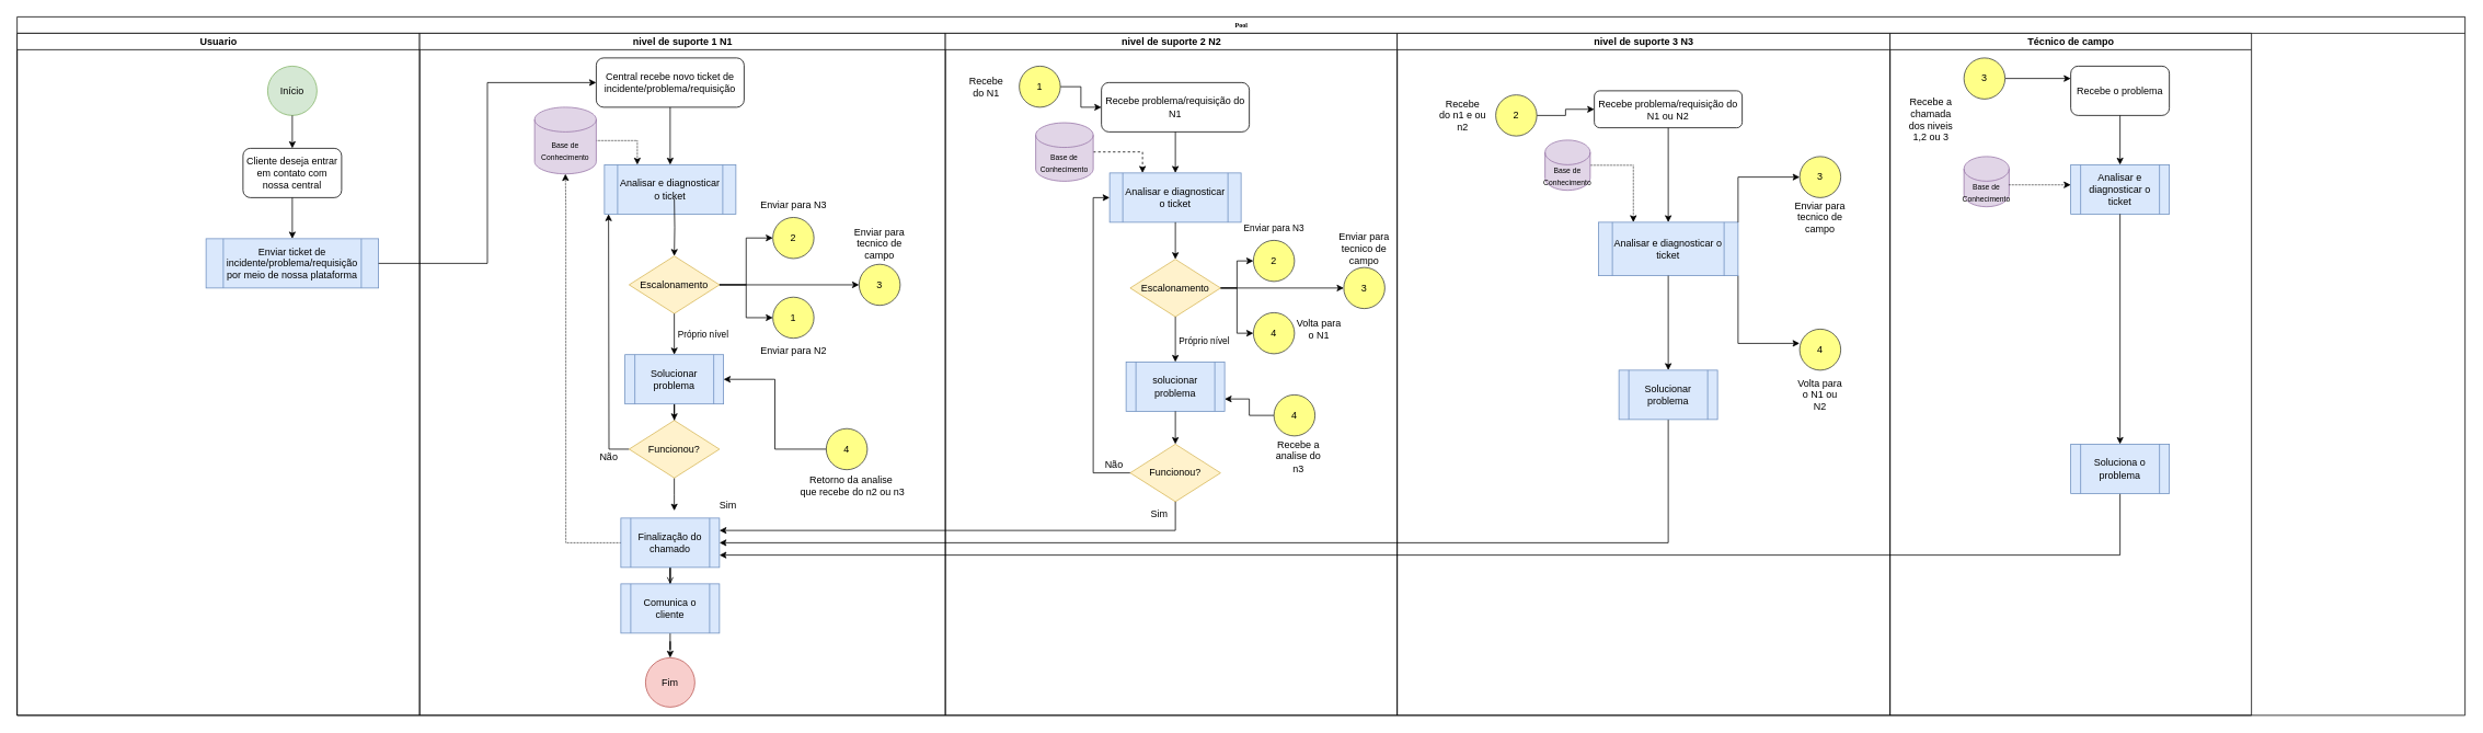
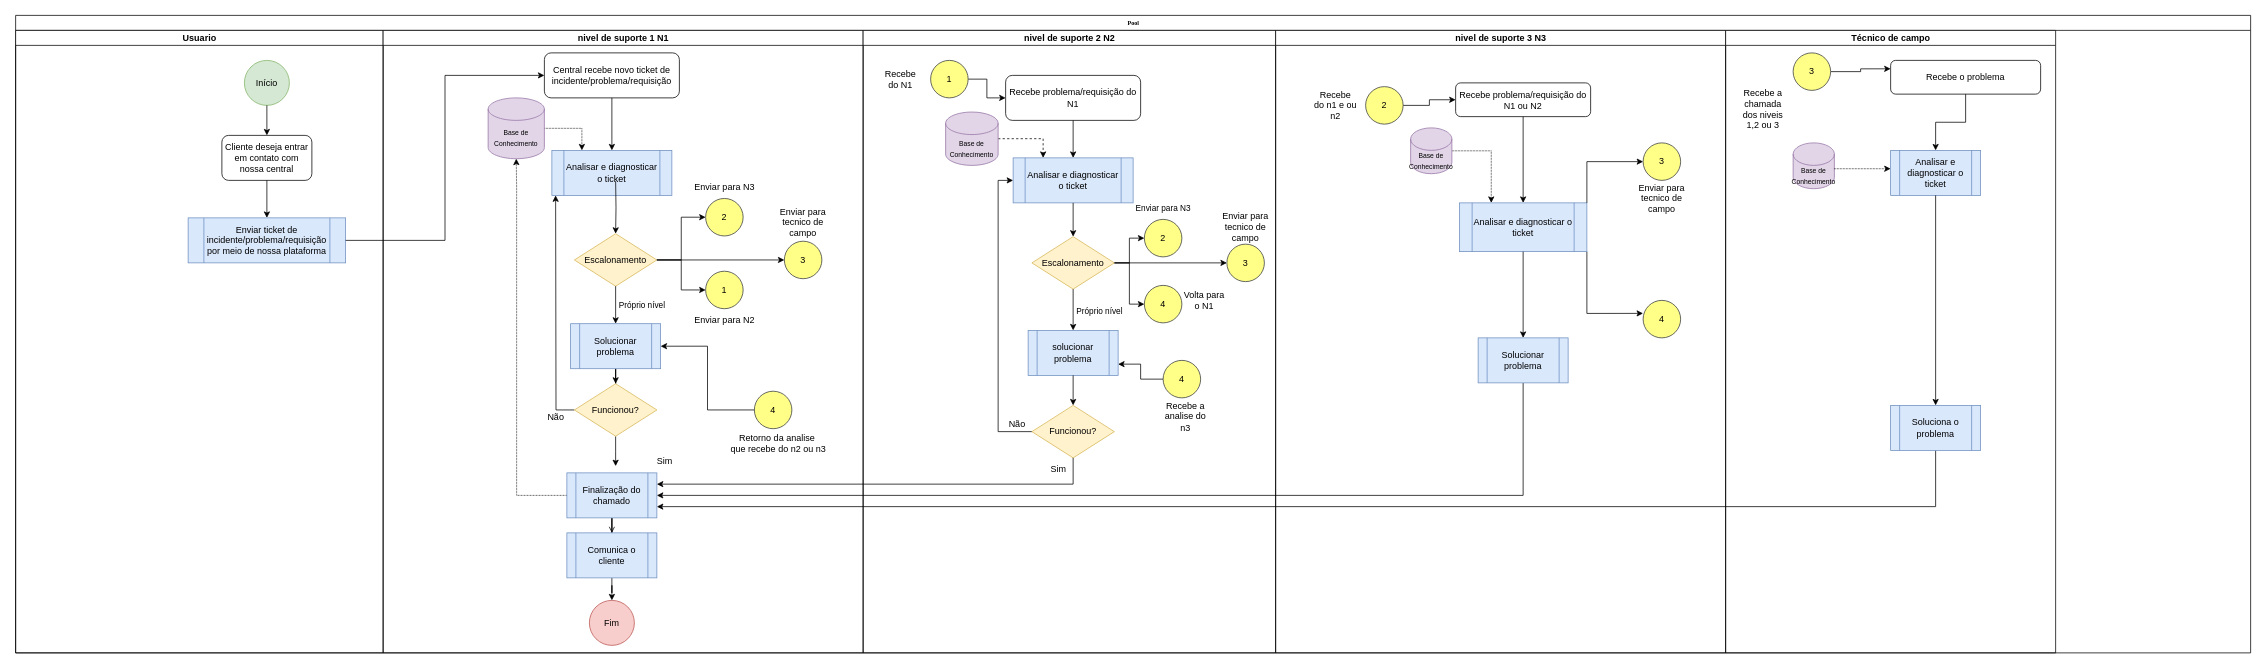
- <mxCell id="97" value="Recebe o problema" style="rounded=1;whiteSpace=wrap;html=1;" parent="96" vertex="1"><mxGeometry x="220.0" y="40" width="120" height="60" as="geometry" /></mxCell>
+ <mxCell id="97" value="Recebe o problema" style="rounded=1;whiteSpace=wrap;html=1;" parent="96" vertex="1"><mxGeometry x="220.0" y="40" width="200" height="45" as="geometry" /></mxCell>
- <mxCell id="95" value="Volta para o N1 ou N2" style="text;html=1;strokeColor=none;fillColor=none;align=center;verticalAlign=middle;whiteSpace=wrap;rounded=0;" parent="79" vertex="1"><mxGeometry x="485" y="425" width="60" height="30" as="geometry" /></mxCell>
